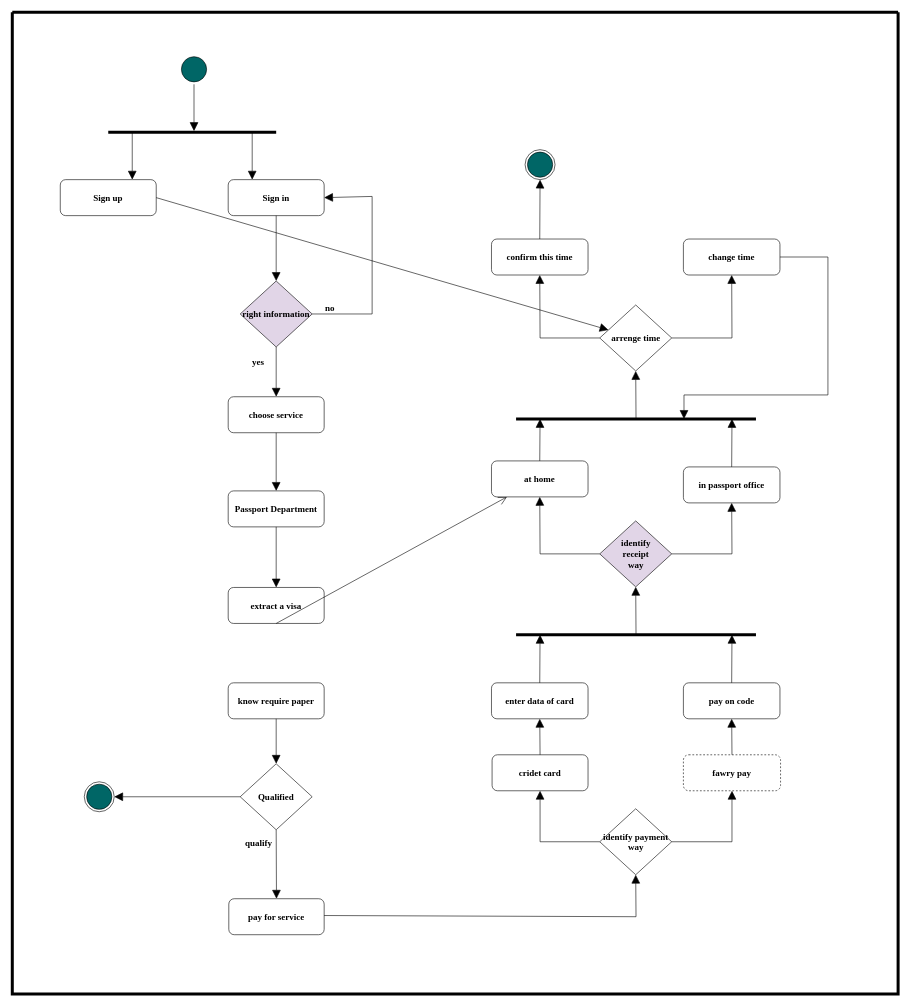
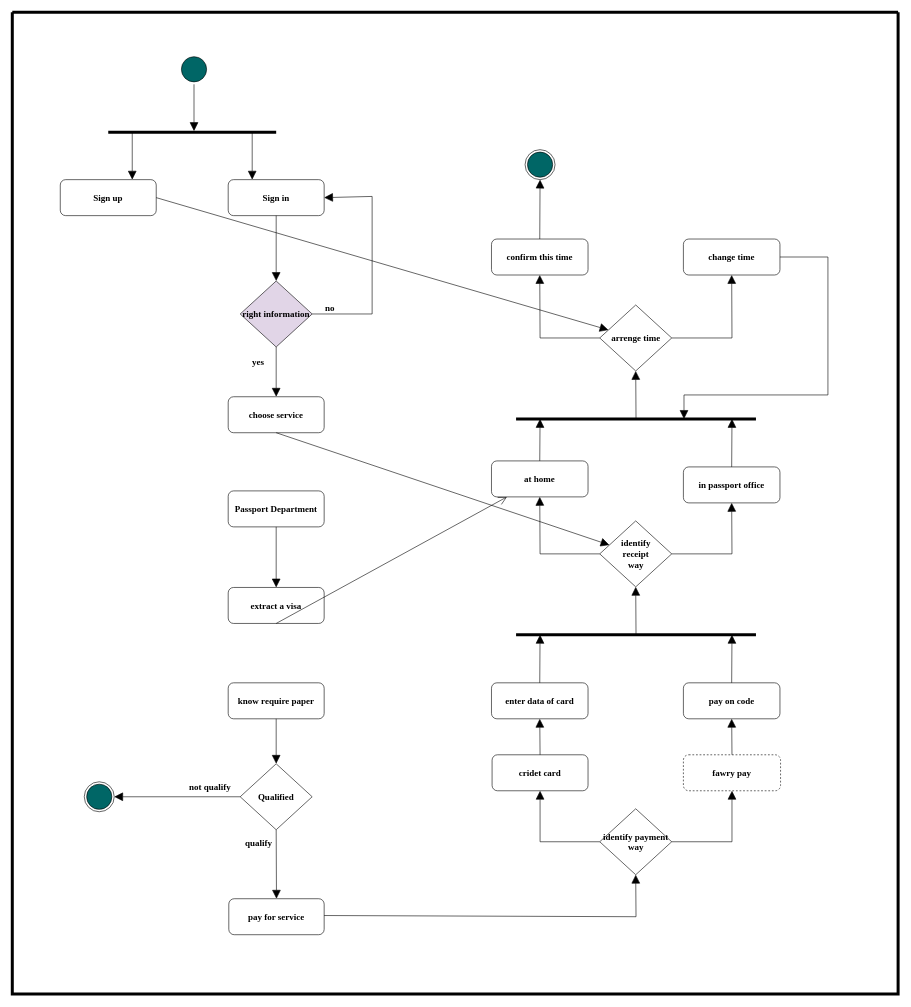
- <mxCell id="28" value="" style="endArrow=block;endFill=1;endSize=12;html=1;rounded=0;strokeColor=#000000;strokeWidth=1;exitX=0.5;exitY=1;exitDx=0;exitDy=0;entryX=0.5;entryY=0;entryDx=0;entryDy=0;fontSize=15;fontFamily=Verdana;fontStyle=1" parent="1" source="10" target="9" edge="1"><mxGeometry width="160" relative="1" as="geometry"><mxPoint x="470" y="378" as="sourcePoint" /><mxPoint x="630" y="378" as="targetPoint" /></mxGeometry></mxCell>
+ <mxCell id="28" value="" style="endArrow=block;endFill=1;endSize=12;html=1;rounded=0;strokeColor=#000000;strokeWidth=1;exitX=0.5;exitY=1;exitDx=0;exitDy=0;fontSize=15;fontFamily=Verdana;fontStyle=1;" parent="1" source="10" target="47" edge="1"><mxGeometry width="160" relative="1" as="geometry"><mxPoint x="470" y="378" as="sourcePoint" /><mxPoint x="630" y="378" as="targetPoint" /></mxGeometry></mxCell>
- <mxCell id="47" value="identify &lt;br style=&quot;font-size: 15px;&quot;&gt;receipt&lt;br style=&quot;font-size: 15px;&quot;&gt;way" style="rhombus;whiteSpace=wrap;html=1;fillColor=#e1d5e7;strokeColor=#000000;fontSize=15;fontFamily=Verdana;fontStyle=1;" parent="1" vertex="1"><mxGeometry x="999.5" y="868" width="120" height="110" as="geometry" /></mxCell>
+ <mxCell id="47" value="identify &lt;br style=&quot;font-size: 15px;&quot;&gt;receipt&lt;br style=&quot;font-size: 15px;&quot;&gt;way" style="rhombus;whiteSpace=wrap;html=1;fillColor=#FFFFFF;strokeColor=#000000;fontSize=15;fontFamily=Verdana;fontStyle=1" parent="1" vertex="1"><mxGeometry x="999.5" y="868" width="120" height="110" as="geometry" /></mxCell>
+ <mxCell id="61" value="not qualify" style="text;html=1;strokeColor=none;fillColor=none;align=center;verticalAlign=middle;whiteSpace=wrap;rounded=0;fontSize=15;fontFamily=Verdana;fontStyle=1" parent="1" vertex="1"><mxGeometry x="300" y="1297" width="100" height="30" as="geometry" /></mxCell>
